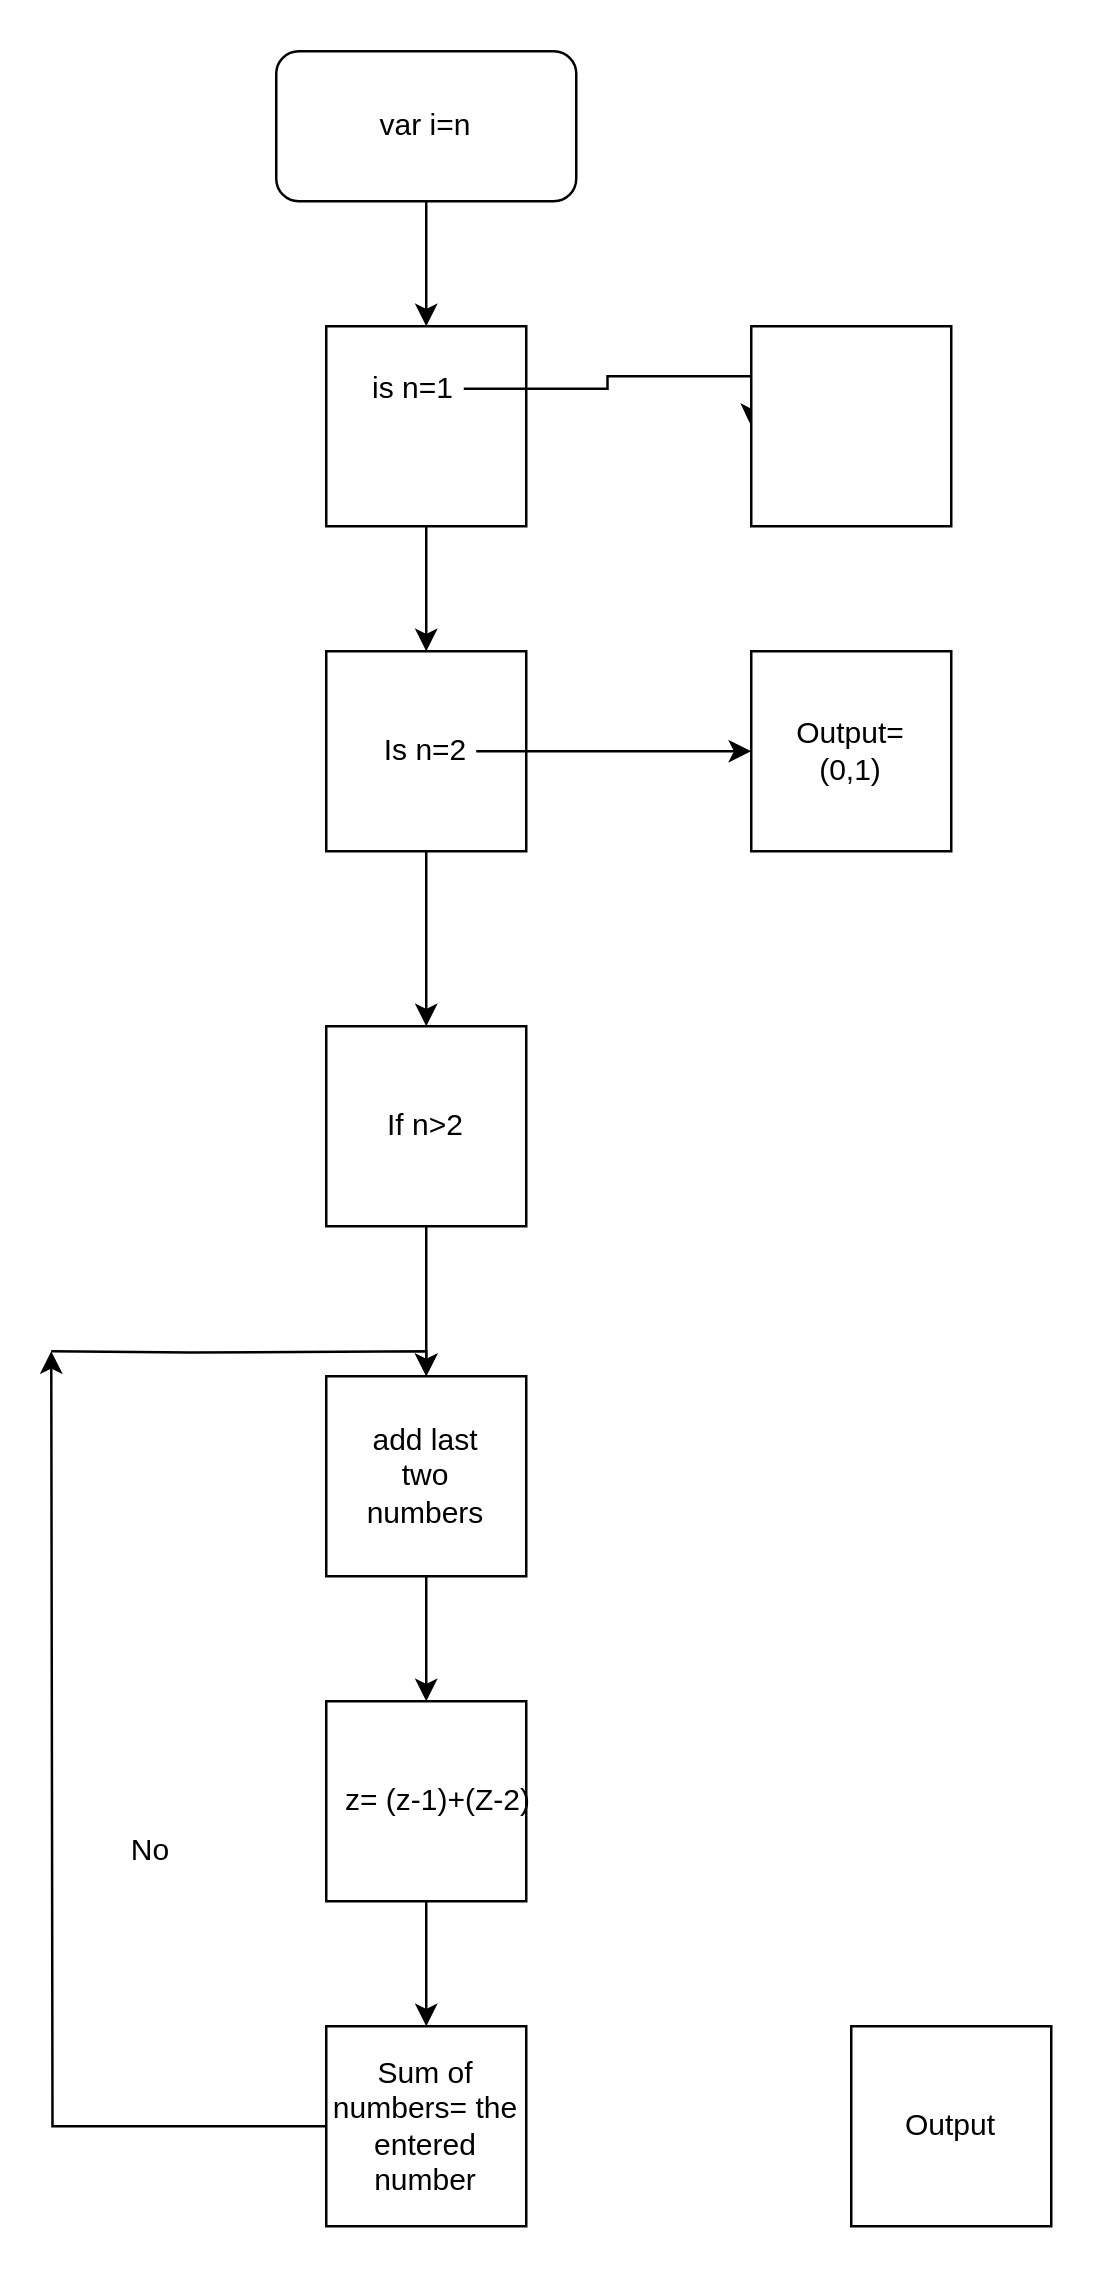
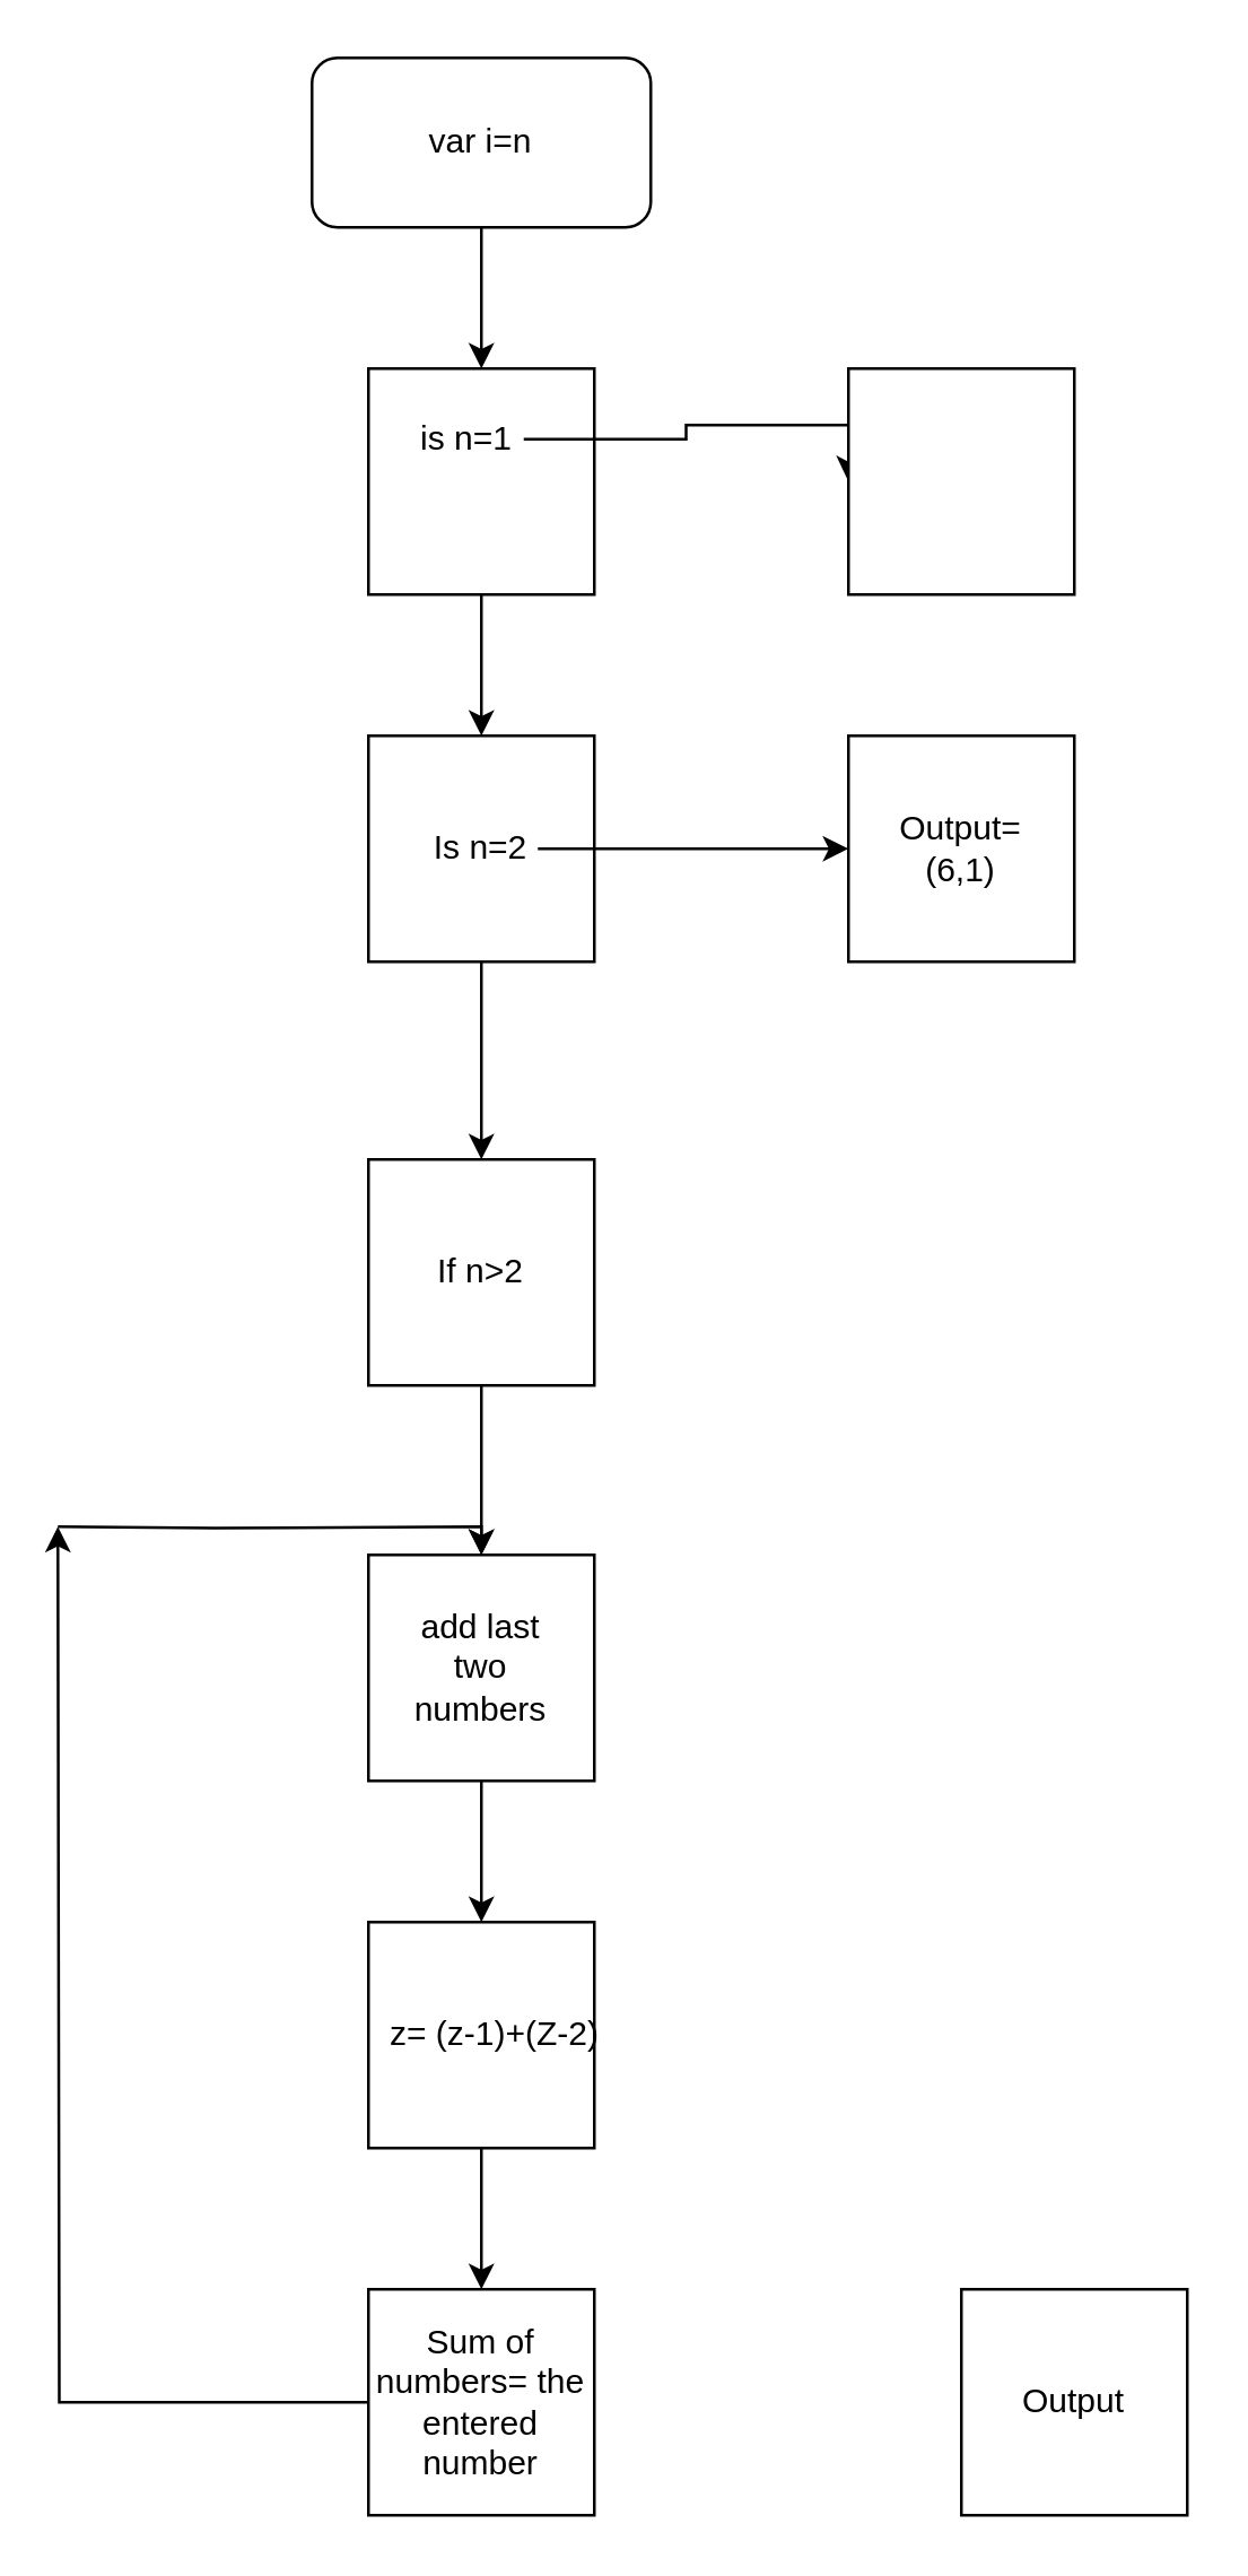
- <mxCell id="15" value="Output=(0,1)" style="text;html=1;strokeColor=none;fillColor=none;align=center;verticalAlign=middle;whiteSpace=wrap;rounded=0;" parent="1" vertex="1"><mxGeometry x="320" y="290" width="40" height="20" as="geometry" /></mxCell>
+ <mxCell id="15" value="Output=(6,1)" style="text;html=1;strokeColor=none;fillColor=none;align=center;verticalAlign=middle;whiteSpace=wrap;rounded=0;" parent="1" vertex="1"><mxGeometry x="320" y="290" width="40" height="20" as="geometry" /></mxCell>
- <mxCell id="30" value="No" style="text;html=1;strokeColor=none;fillColor=none;align=center;verticalAlign=middle;whiteSpace=wrap;rounded=0;" parent="1" vertex="1"><mxGeometry x="20" y="710" width="80" height="60" as="geometry" /></mxCell>
